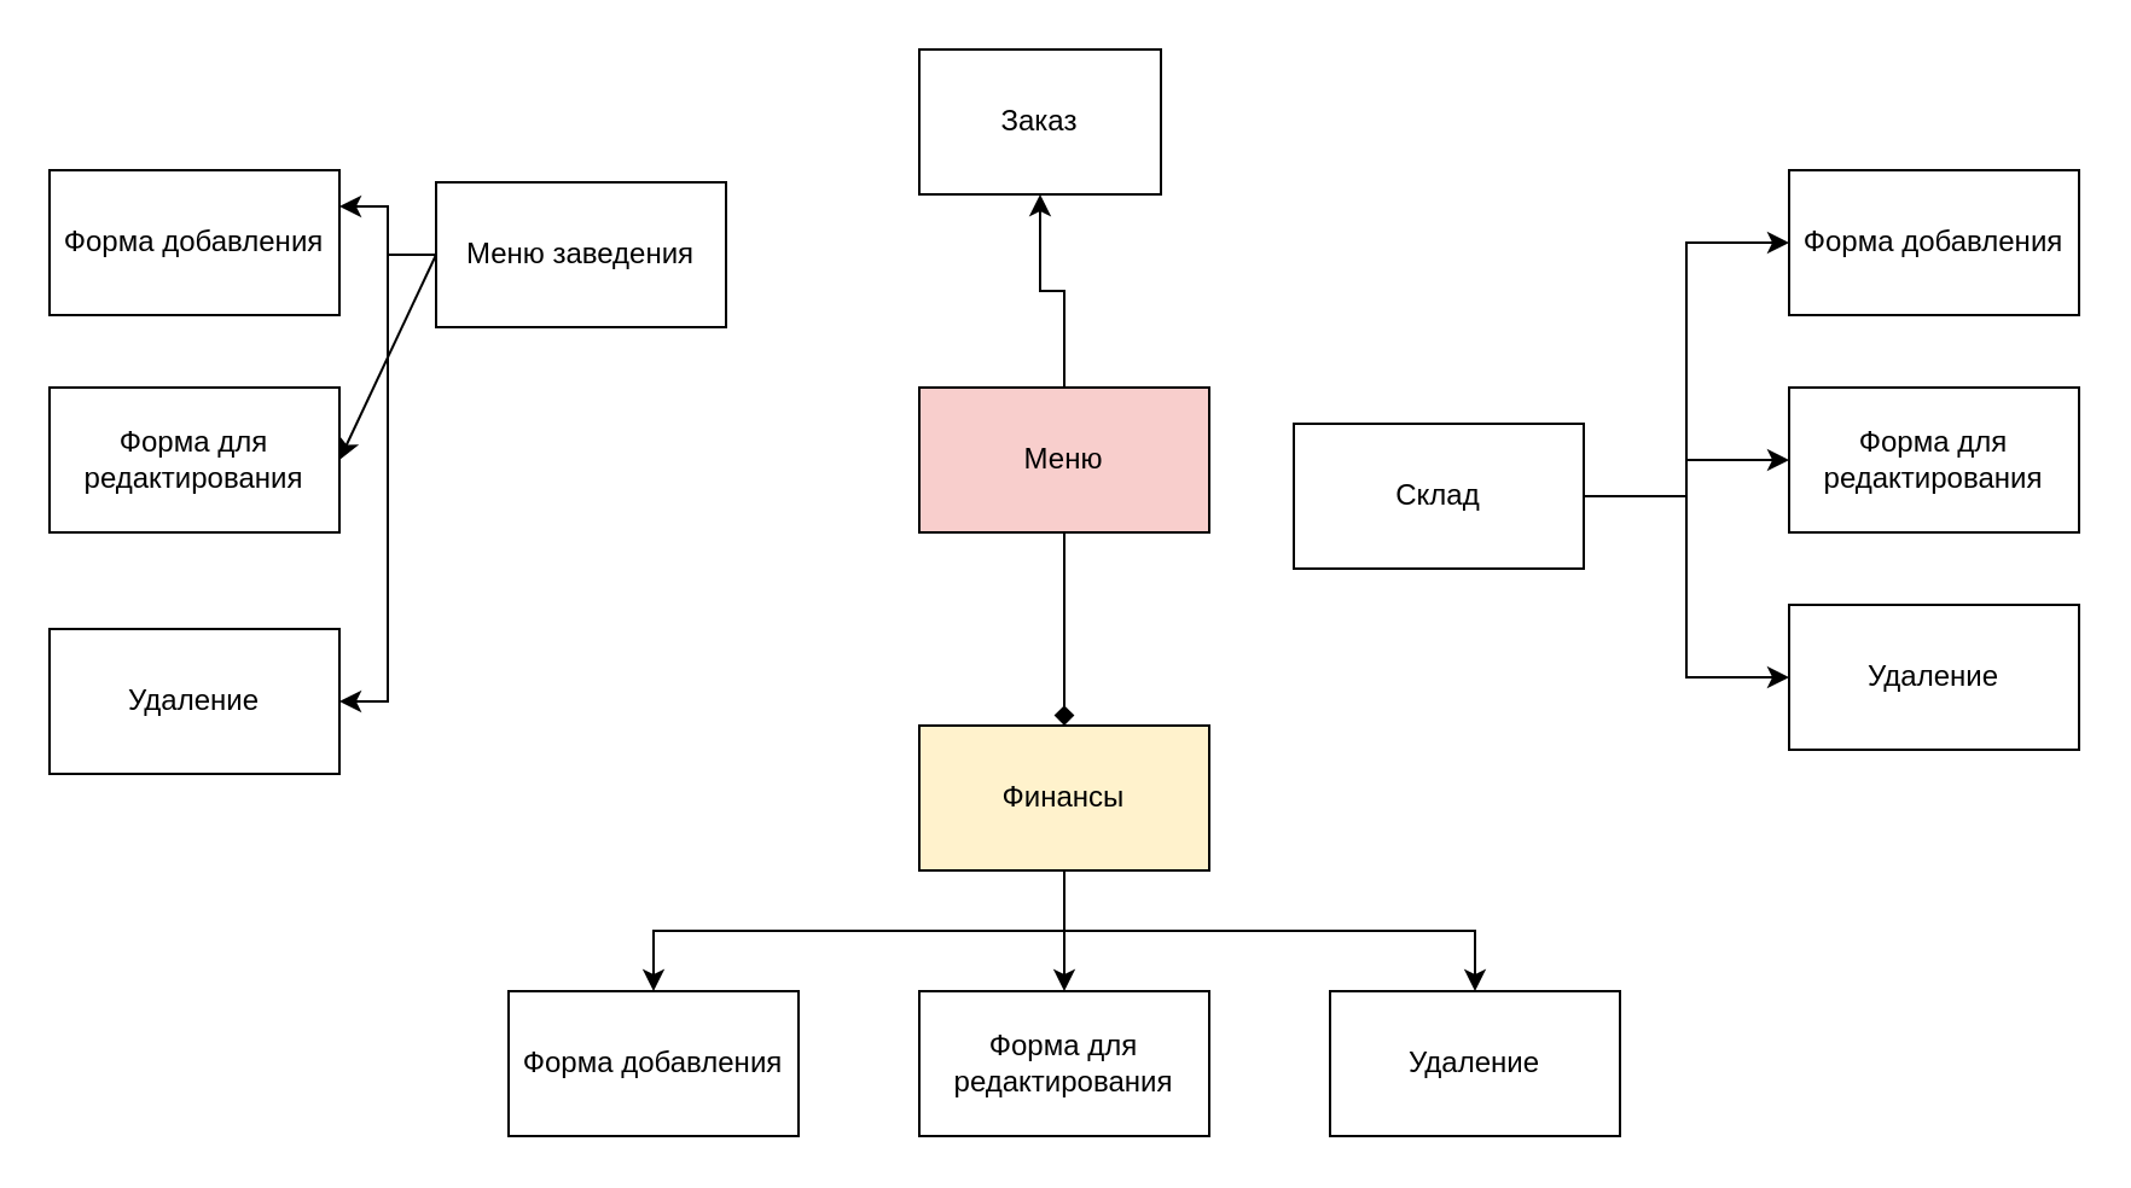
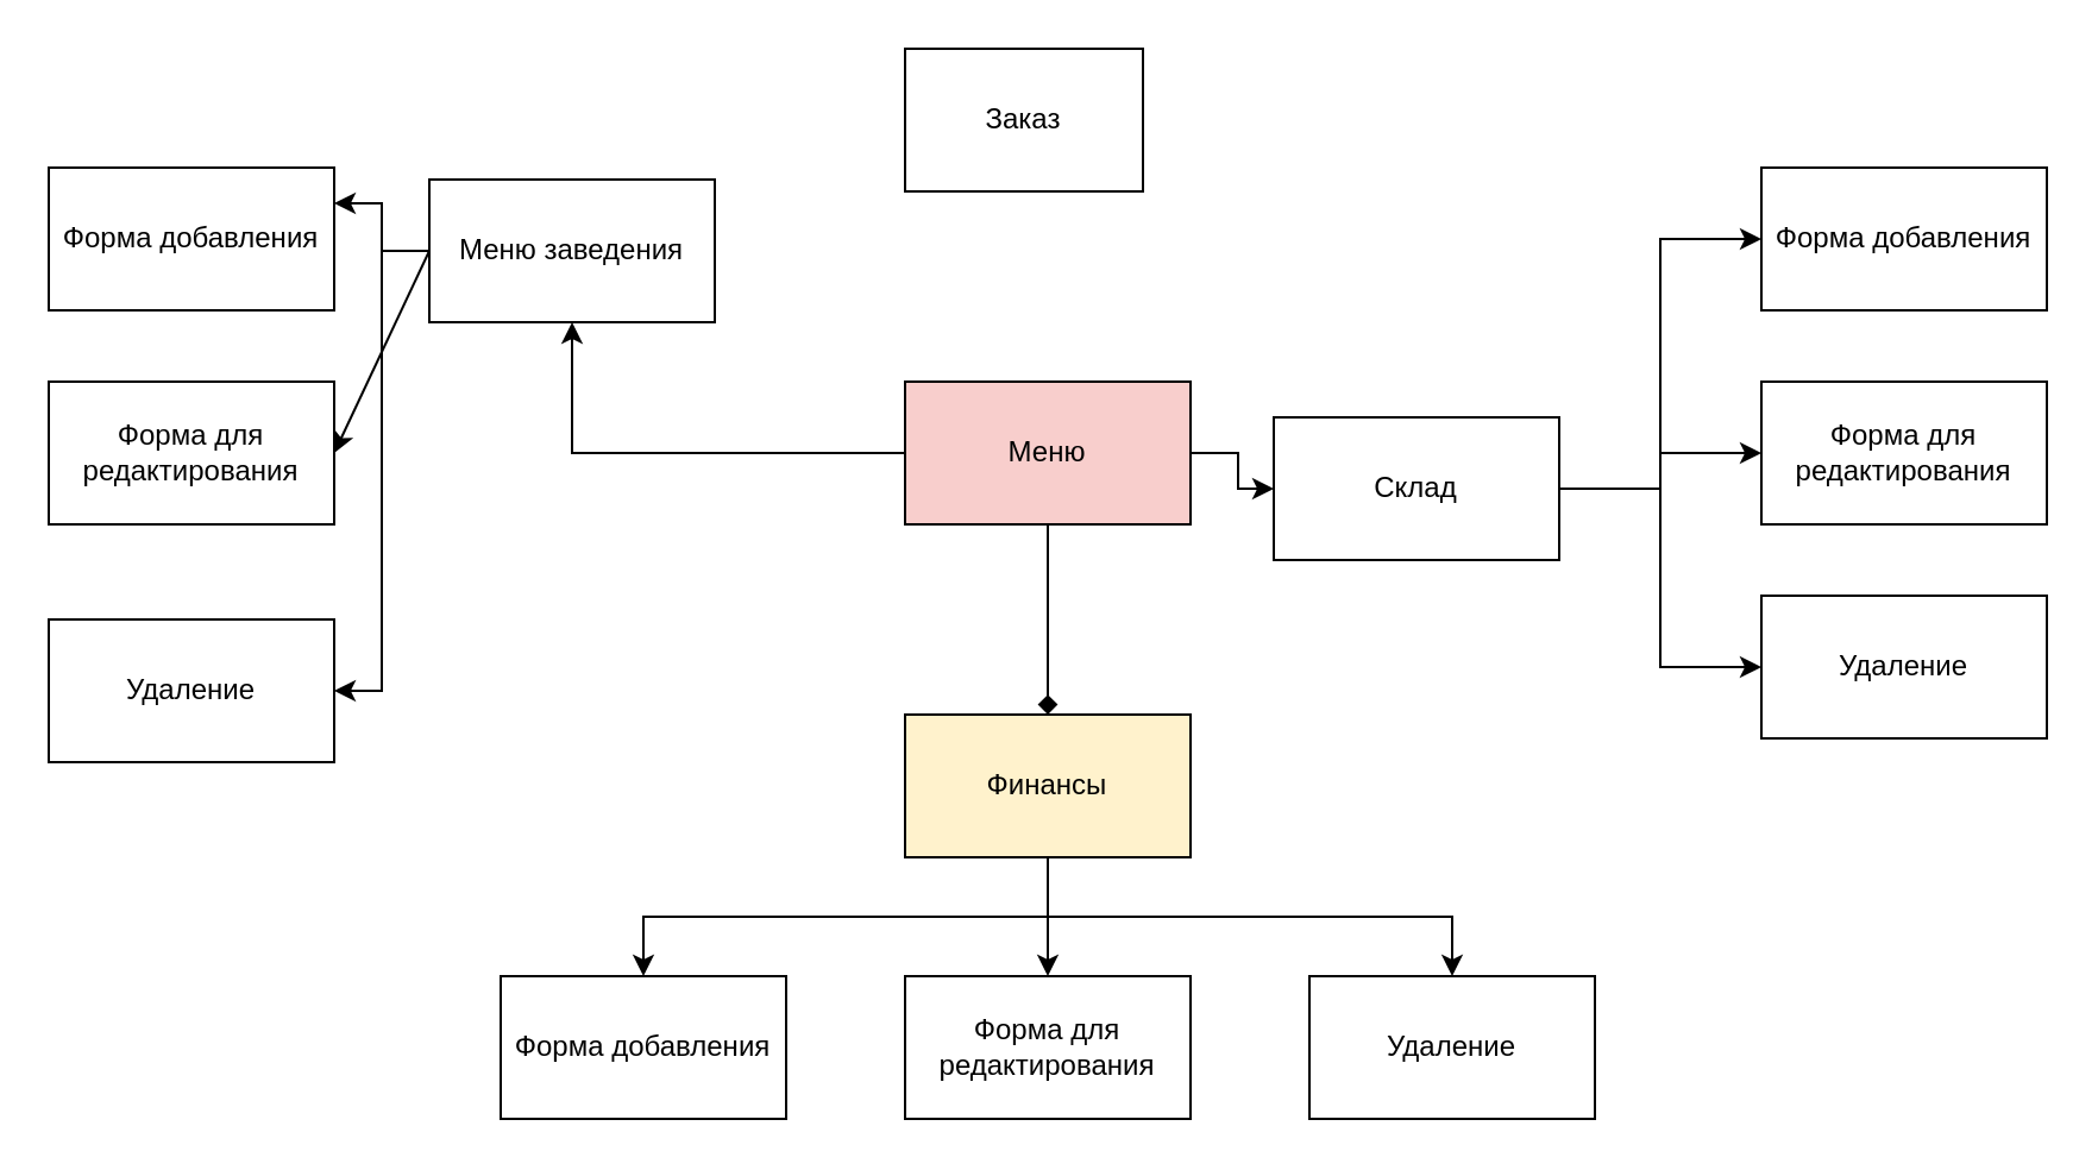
- <mxCell id="5" style="edgeStyle=orthogonalEdgeStyle;rounded=0;orthogonalLoop=1;jettySize=auto;html=1;exitX=0.5;exitY=0;exitDx=0;exitDy=0;entryX=0.5;entryY=1;entryDx=0;entryDy=0;" edge="1" parent="1" source="6" target="28"><mxGeometry relative="1" as="geometry" /></mxCell>
+ <mxCell id="2" style="edgeStyle=orthogonalEdgeStyle;rounded=0;orthogonalLoop=1;jettySize=auto;html=1;exitX=0;exitY=0.5;exitDx=0;exitDy=0;" edge="1" parent="1" source="6" target="13"><mxGeometry relative="1" as="geometry" /></mxCell>
+ <mxCell id="3" style="edgeStyle=orthogonalEdgeStyle;rounded=0;orthogonalLoop=1;jettySize=auto;html=1;" edge="1" parent="1" source="6" target="10"><mxGeometry relative="1" as="geometry" /></mxCell>
